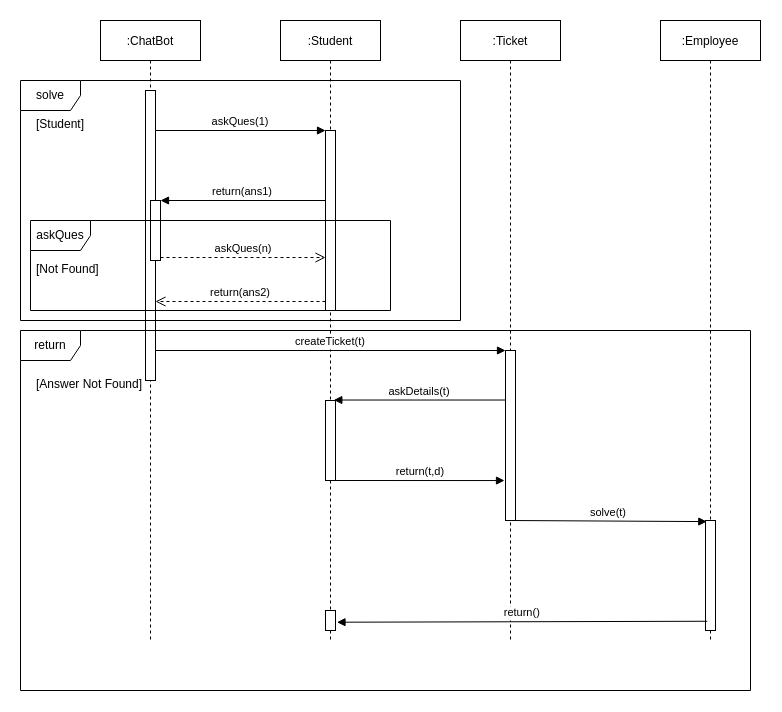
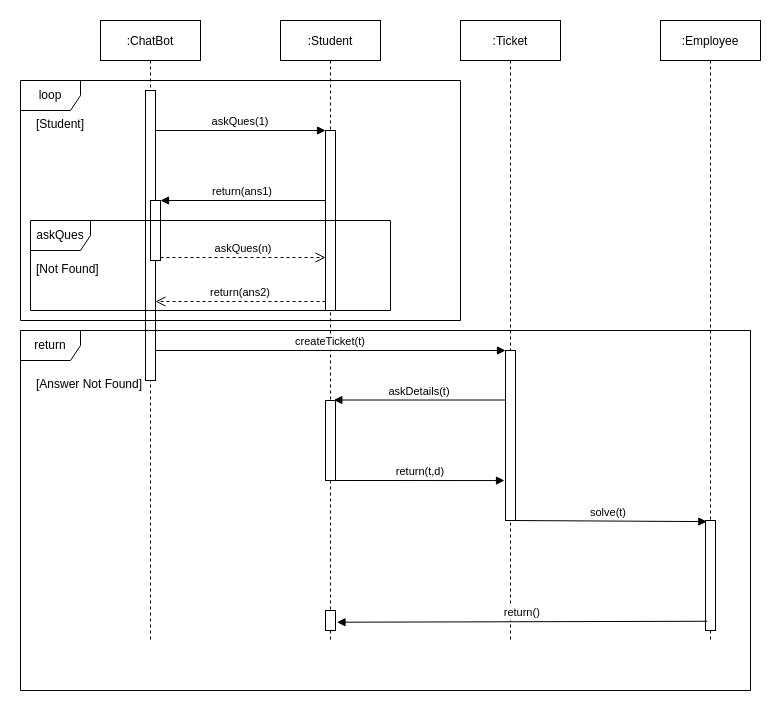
- <mxCell id="24" value="solve" style="shape=umlFrame;whiteSpace=wrap;html=1;" vertex="1" parent="1"><mxGeometry x="20" y="80" width="440" height="240" as="geometry" /></mxCell>
+ <mxCell id="24" value="loop" style="shape=umlFrame;whiteSpace=wrap;html=1;" vertex="1" parent="1"><mxGeometry x="20" y="80" width="440" height="240" as="geometry" /></mxCell>
